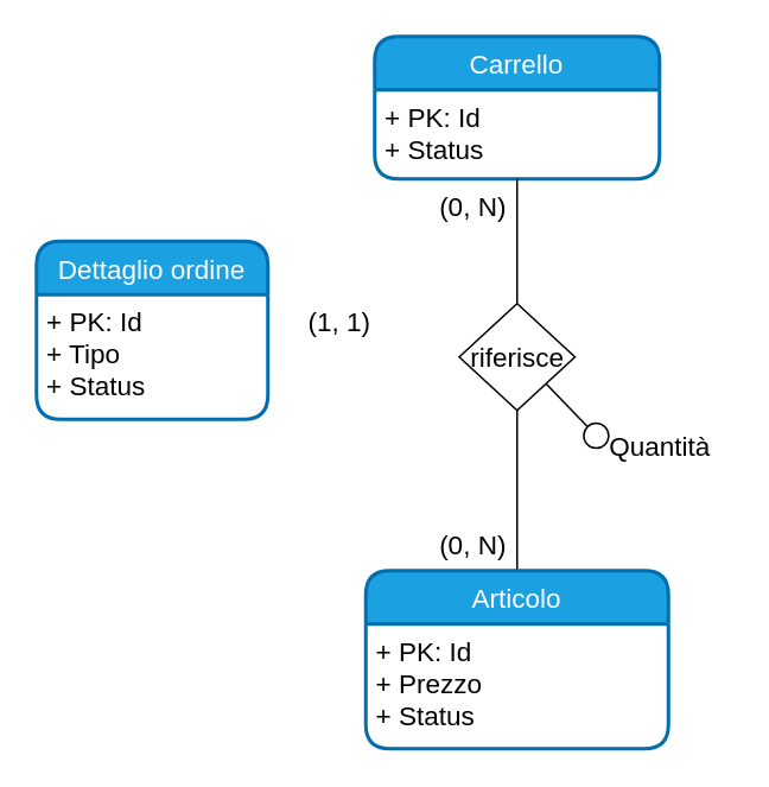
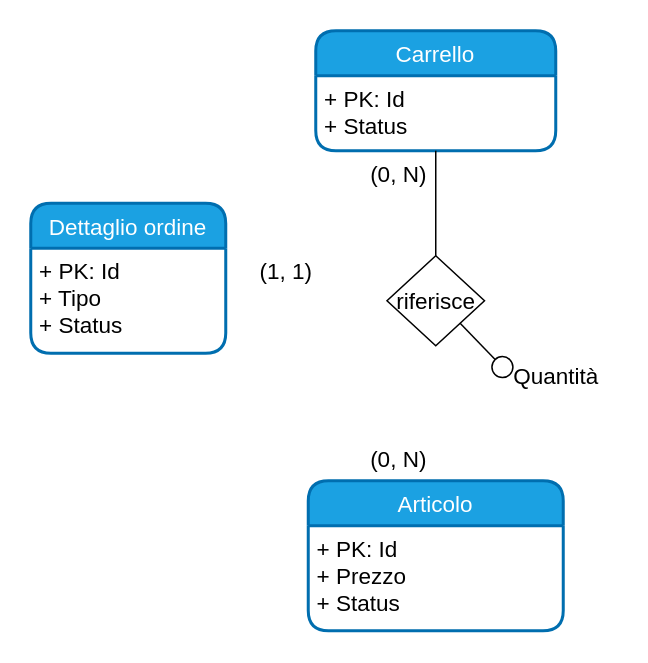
- <mxCell id="5" style="edgeStyle=none;html=1;exitX=0.5;exitY=1;exitDx=0;exitDy=0;entryX=0.5;entryY=0;entryDx=0;entryDy=0;endArrow=none;endFill=0;fontSize=15;" parent="1" source="6" target="14" edge="1"><mxGeometry relative="1" as="geometry" /></mxCell>
